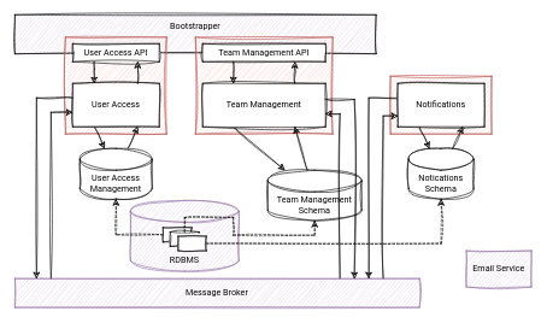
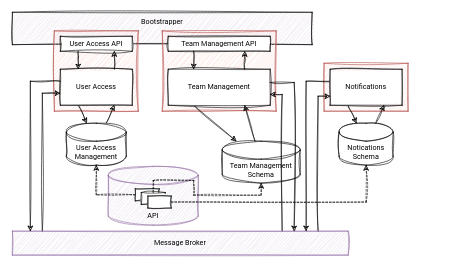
- <mxCell id="25" value="RDBMS" style="shape=cylinder3;whiteSpace=wrap;html=1;boundedLbl=1;backgroundOutline=1;size=15;sketch=1;curveFitting=1;jiggle=2;fontFamily=Roboto;fontSource=https%3A%2F%2Ffonts.googleapis.com%2Fcss%3Ffamily%3DRoboto;verticalAlign=bottom;spacingBottom=2;fillColor=#e1d5e7;strokeColor=#9673a6;" parent="1" vertex="1"><mxGeometry x="180" y="277" width="150" height="98" as="geometry" /></mxCell>
+ <mxCell id="25" value="API" style="shape=cylinder3;whiteSpace=wrap;html=1;boundedLbl=1;backgroundOutline=1;size=15;sketch=1;curveFitting=1;jiggle=2;fontFamily=Roboto;fontSource=https%3A%2F%2Ffonts.googleapis.com%2Fcss%3Ffamily%3DRoboto;verticalAlign=bottom;spacingBottom=2;fillColor=#e1d5e7;strokeColor=#9673a6;" parent="1" vertex="1"><mxGeometry x="180" y="277" width="150" height="98" as="geometry" /></mxCell>
- <mxCell id="21" value="Email Service" style="rounded=0;whiteSpace=wrap;html=1;shadow=0;sketch=1;curveFitting=1;jiggle=2;fontFamily=Roboto;fontSource=https%3A%2F%2Ffonts.googleapis.com%2Fcss%3Ffamily%3DRoboto;fillColor=#e1d5e7;strokeColor=#9673a6;" parent="1" vertex="1"><mxGeometry x="645" y="346.5" width="90" height="50" as="geometry" /></mxCell>
